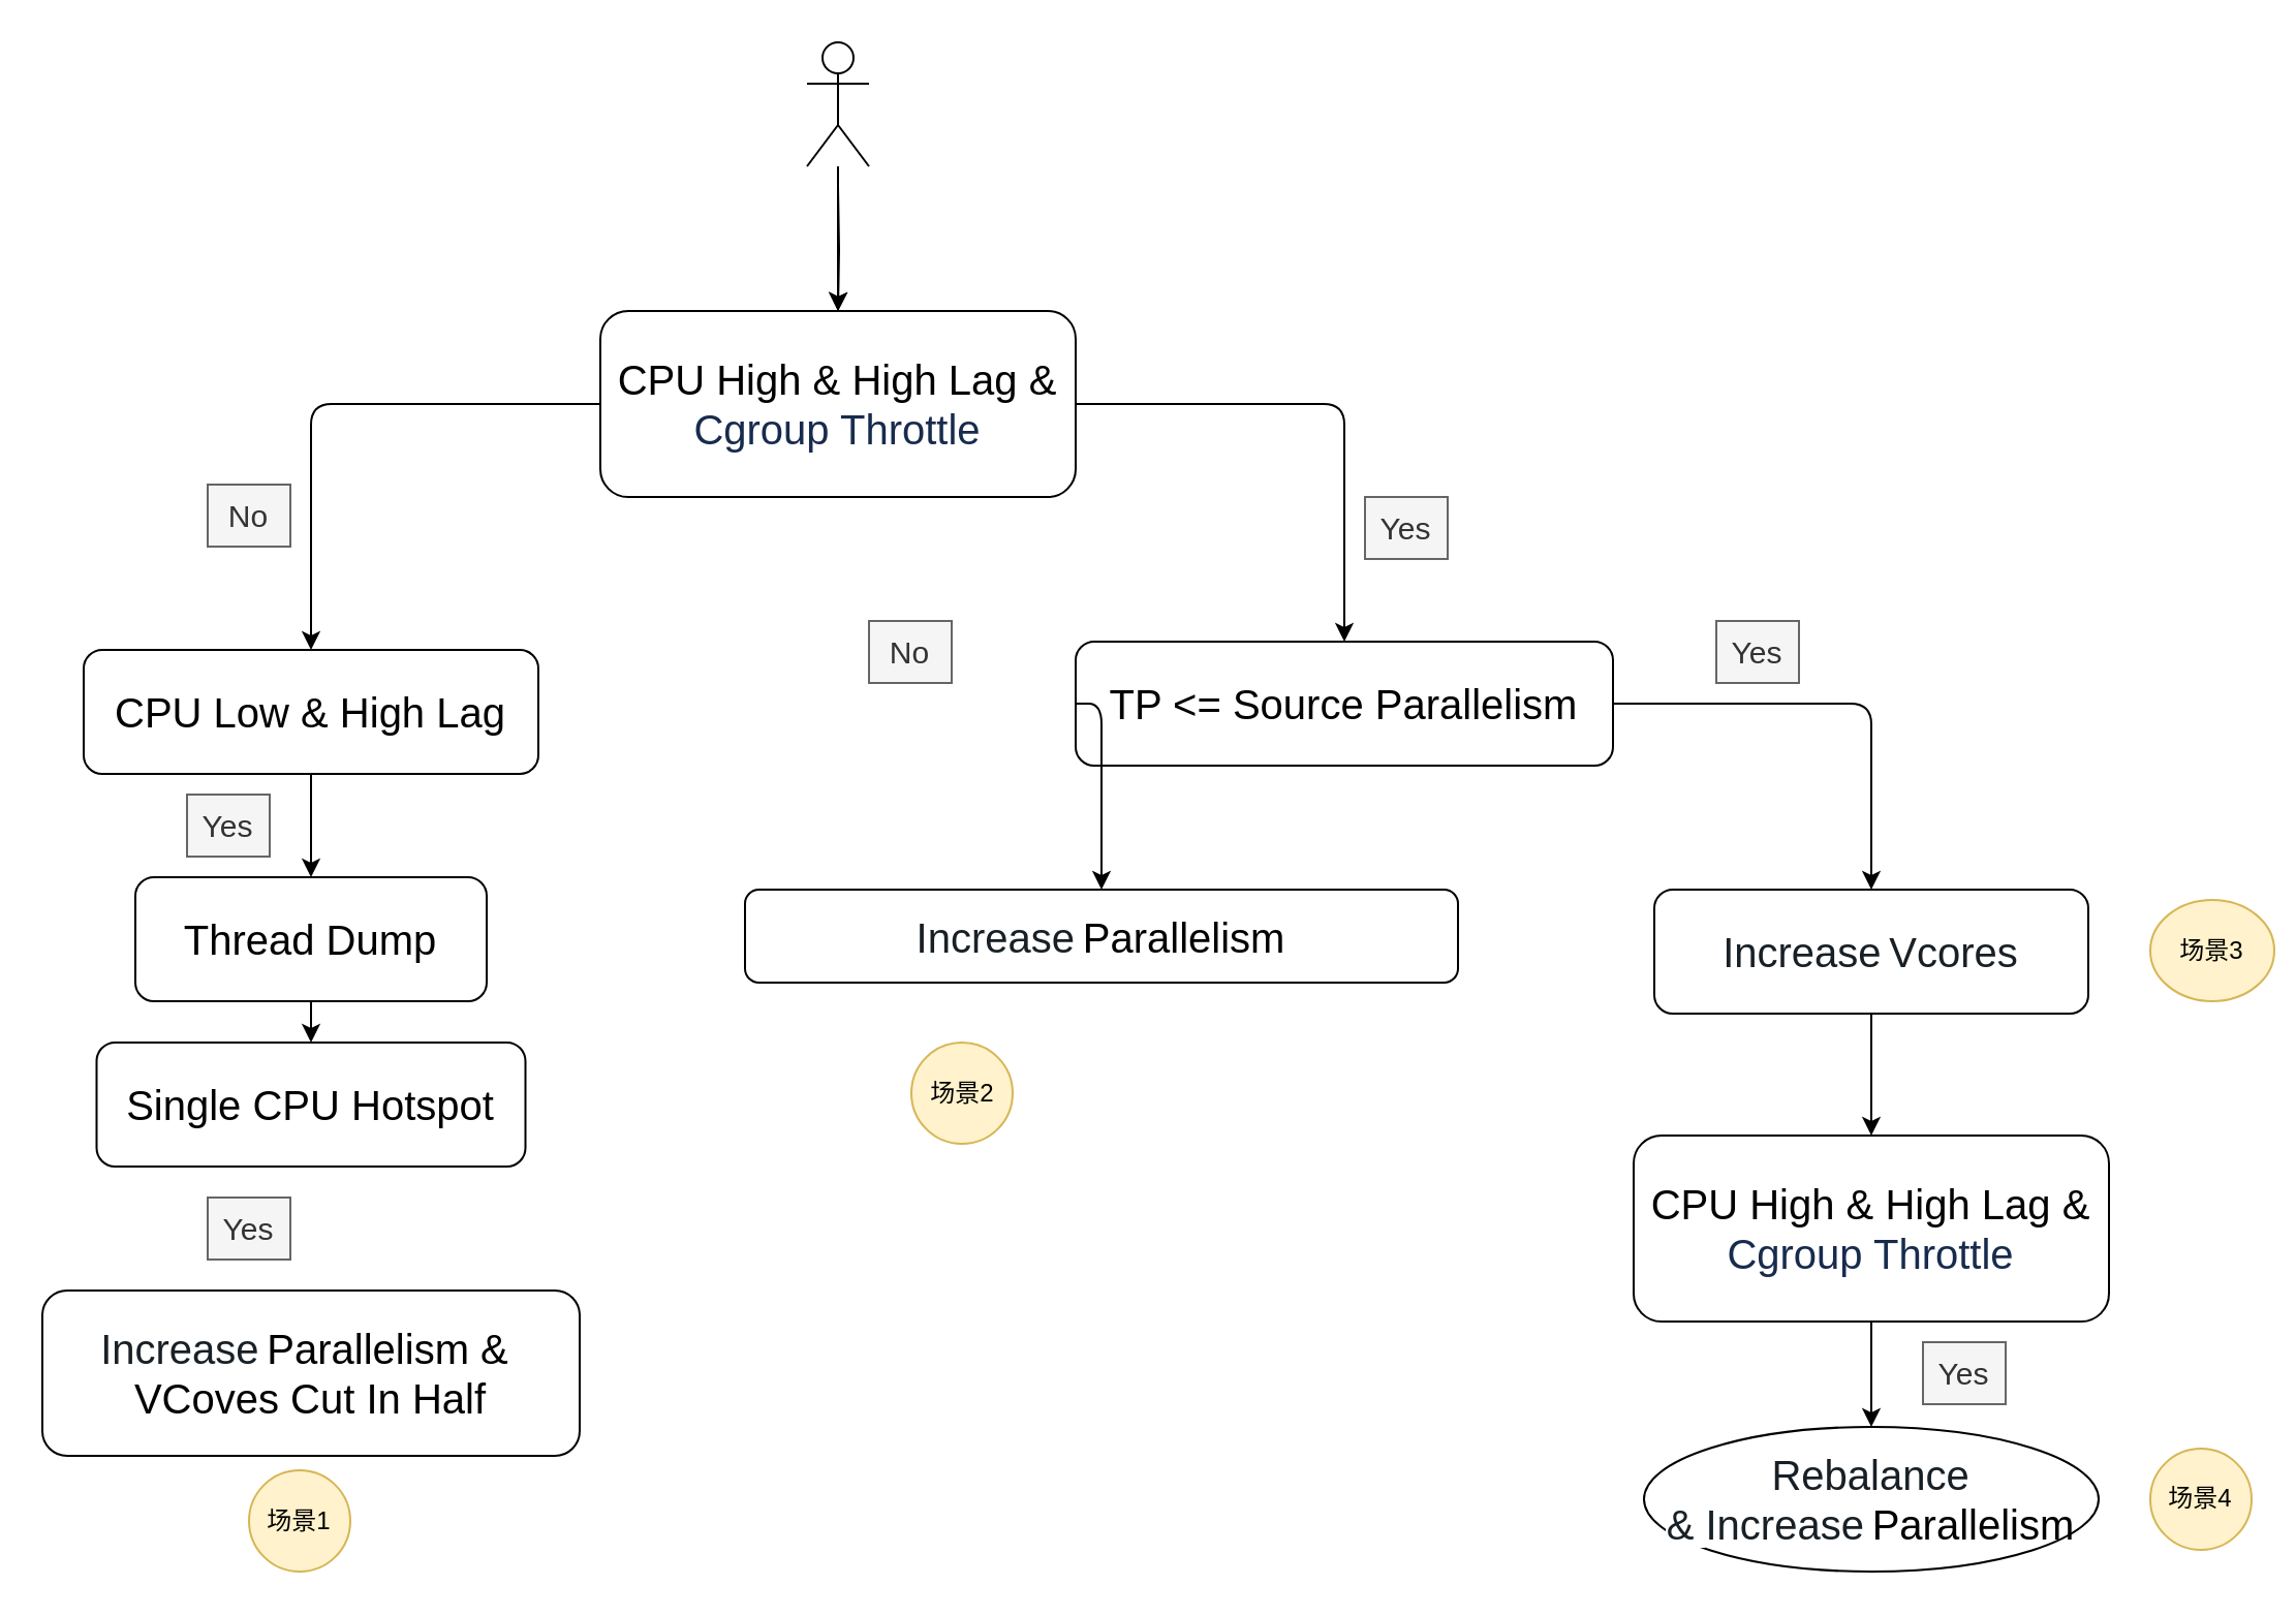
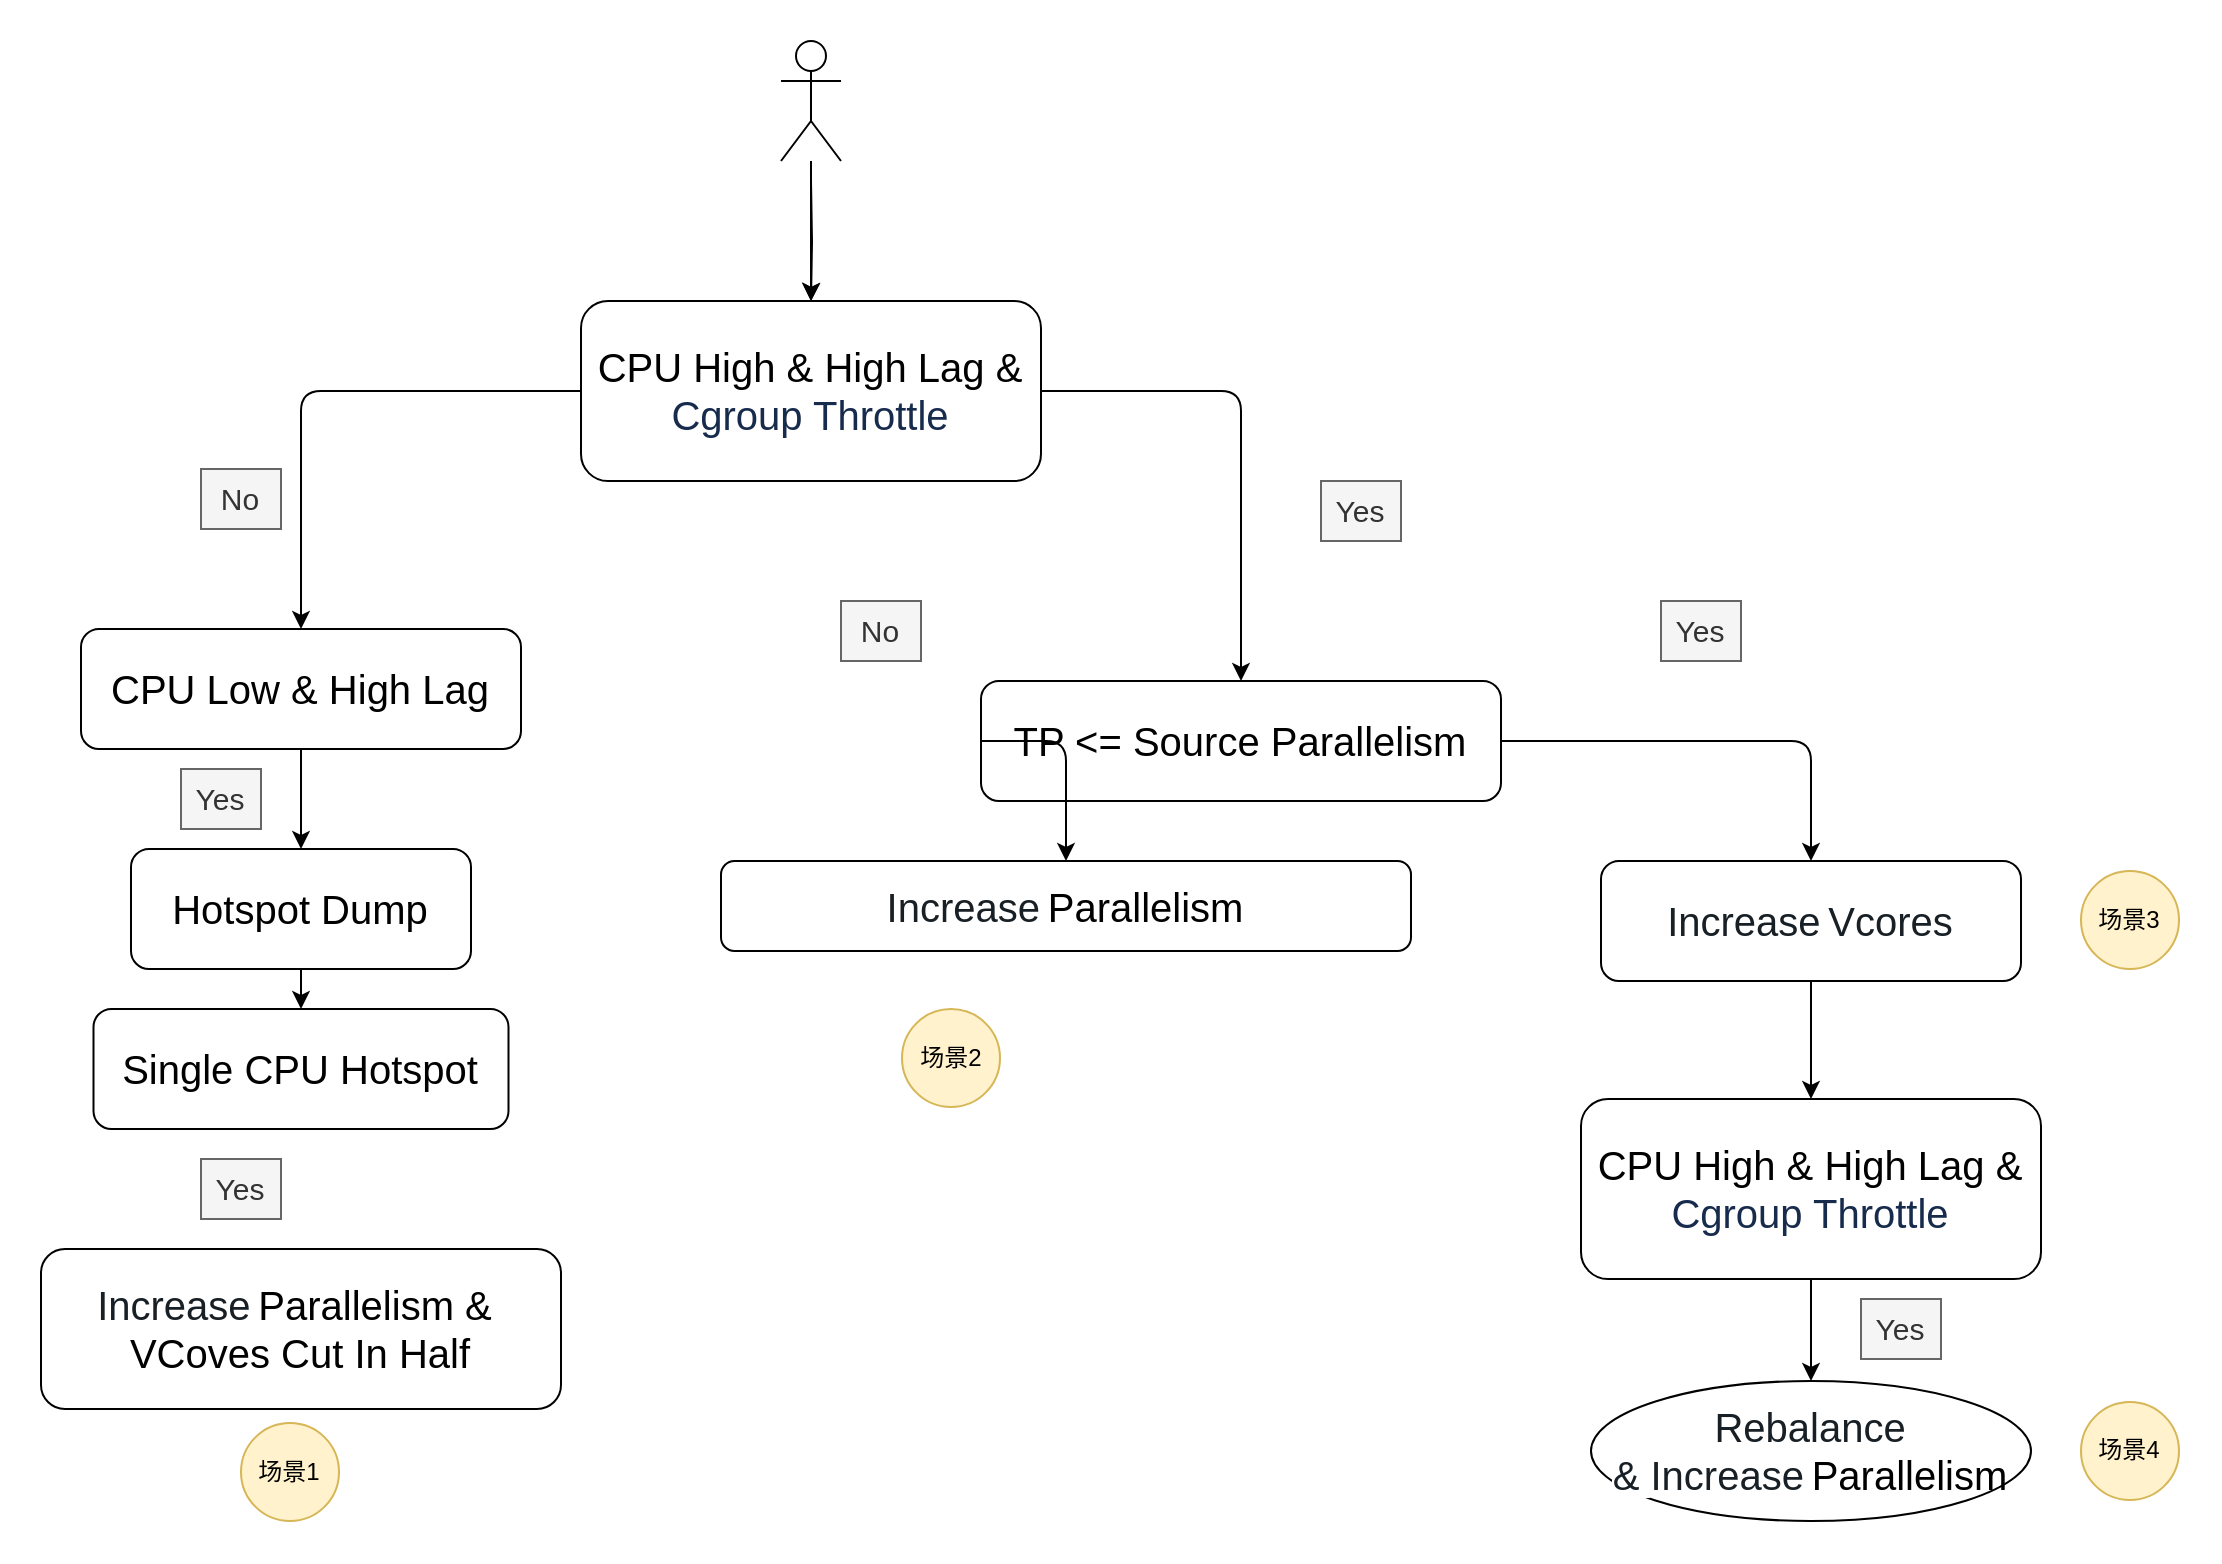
- <mxCell id="3" value="&lt;font style=&quot;font-size: 20px&quot;&gt;TP &amp;lt;= Source&amp;nbsp;Parallelism&lt;/font&gt;" style="rounded=1;whiteSpace=wrap;html=1;" vertex="1" parent="1"><mxGeometry x="520" y="310" width="260" height="60" as="geometry" /></mxCell>
+ <mxCell id="3" value="&lt;font style=&quot;font-size: 20px&quot;&gt;TP &amp;lt;= Source&amp;nbsp;Parallelism&lt;/font&gt;" style="rounded=1;whiteSpace=wrap;html=1;" vertex="1" parent="1"><mxGeometry x="490" y="340" width="260" height="60" as="geometry" /></mxCell>
- <mxCell id="12" value="&lt;span style=&quot;font-size: 20px&quot;&gt;Thread Dump&lt;/span&gt;" style="rounded=1;whiteSpace=wrap;html=1;" vertex="1" parent="1"><mxGeometry x="65" y="424" width="170" height="60" as="geometry" /></mxCell>
+ <mxCell id="12" value="&lt;span style=&quot;font-size: 20px&quot;&gt;Hotspot Dump&lt;/span&gt;" style="rounded=1;whiteSpace=wrap;html=1;" vertex="1" parent="1"><mxGeometry x="65" y="424" width="170" height="60" as="geometry" /></mxCell>
- <mxCell id="32" value="场景3" style="ellipse;whiteSpace=wrap;html=1;aspect=fixed;fillColor=#fff2cc;strokeColor=#d6b656;" vertex="1" parent="1"><mxGeometry x="1040" y="435" width="60" height="49" as="geometry" /></mxCell>
+ <mxCell id="32" value="场景3" style="ellipse;whiteSpace=wrap;html=1;aspect=fixed;fillColor=#fff2cc;strokeColor=#d6b656;" vertex="1" parent="1"><mxGeometry x="1040" y="435" width="49" height="49" as="geometry" /></mxCell>
- <mxCell id="31" value="场景2" style="ellipse;whiteSpace=wrap;html=1;aspect=fixed;fillColor=#fff2cc;strokeColor=#d6b656;" vertex="1" parent="1"><mxGeometry x="440.5" y="504" width="49" height="49" as="geometry" /></mxCell>
+ <mxCell id="31" value="场景2" style="ellipse;whiteSpace=wrap;html=1;aspect=fixed;fillColor=#fff2cc;strokeColor=#d6b656;" vertex="1" parent="1"><mxGeometry x="450.5" y="504" width="49" height="49" as="geometry" /></mxCell>
